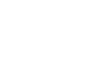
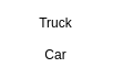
+ <mxCell id="2" value="Truck&lt;div&gt;&lt;br&gt;&lt;/div&gt;&lt;div&gt;Car&lt;/div&gt;" style="text;strokeColor=none;align=center;fillColor=none;html=1;verticalAlign=middle;whiteSpace=wrap;rounded=0;" vertex="1" parent="1"><mxGeometry x="20" y="20" width="60" height="30" as="geometry" /></mxCell>
